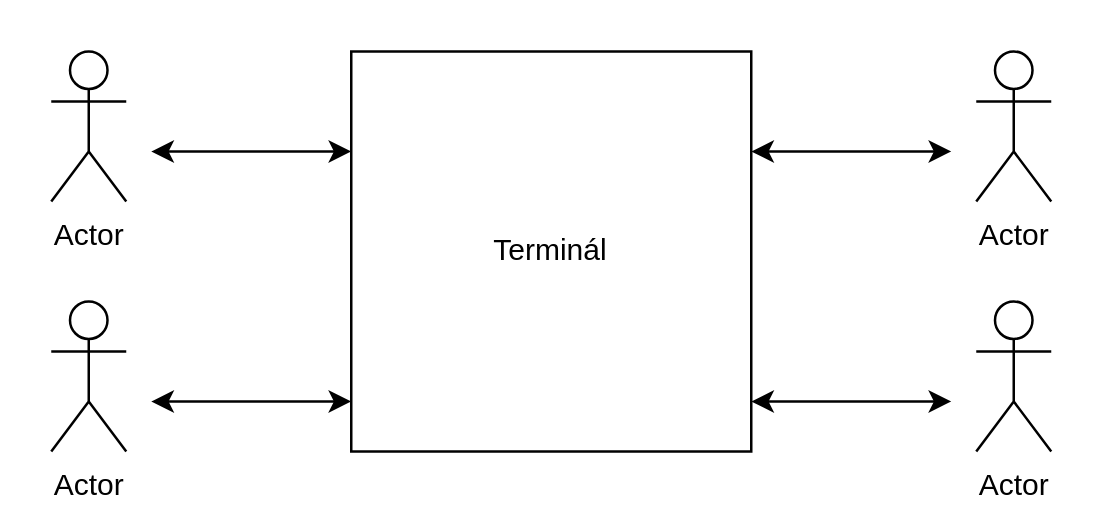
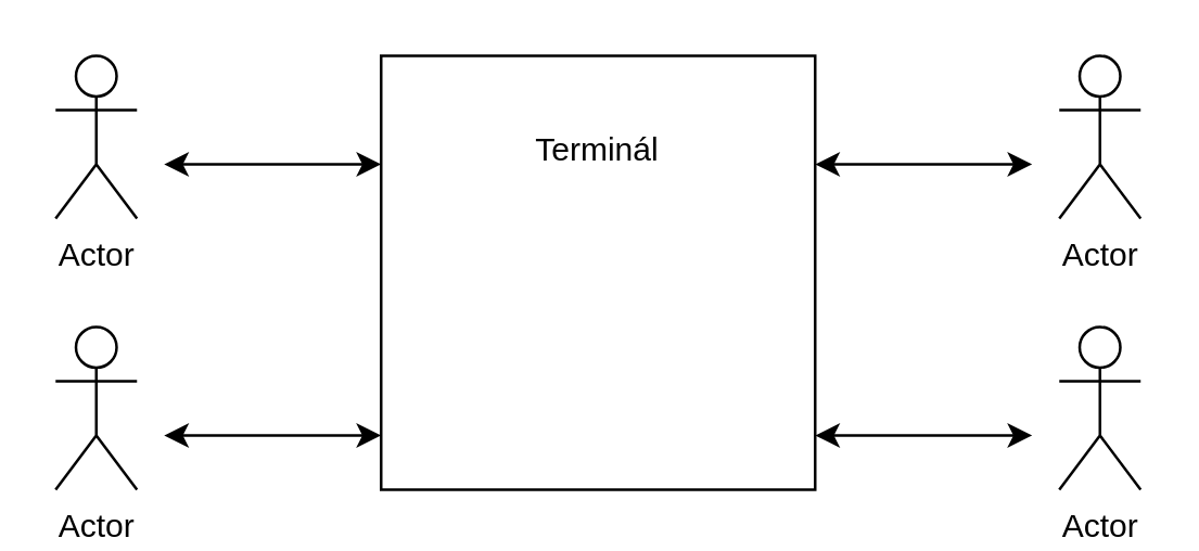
- <mxCell id="11" value="Terminál" style="text;html=1;strokeColor=none;fillColor=none;align=center;verticalAlign=middle;whiteSpace=wrap;rounded=0;fontFamily=Helvetica;" vertex="1" parent="1"><mxGeometry x="190" y="85" width="60" height="30" as="geometry" /></mxCell>
+ <mxCell id="11" value="Terminál" style="text;html=1;strokeColor=none;fillColor=none;align=center;verticalAlign=middle;whiteSpace=wrap;rounded=0;fontFamily=Helvetica;" vertex="1" parent="1"><mxGeometry x="190" y="40" width="60" height="30" as="geometry" /></mxCell>
